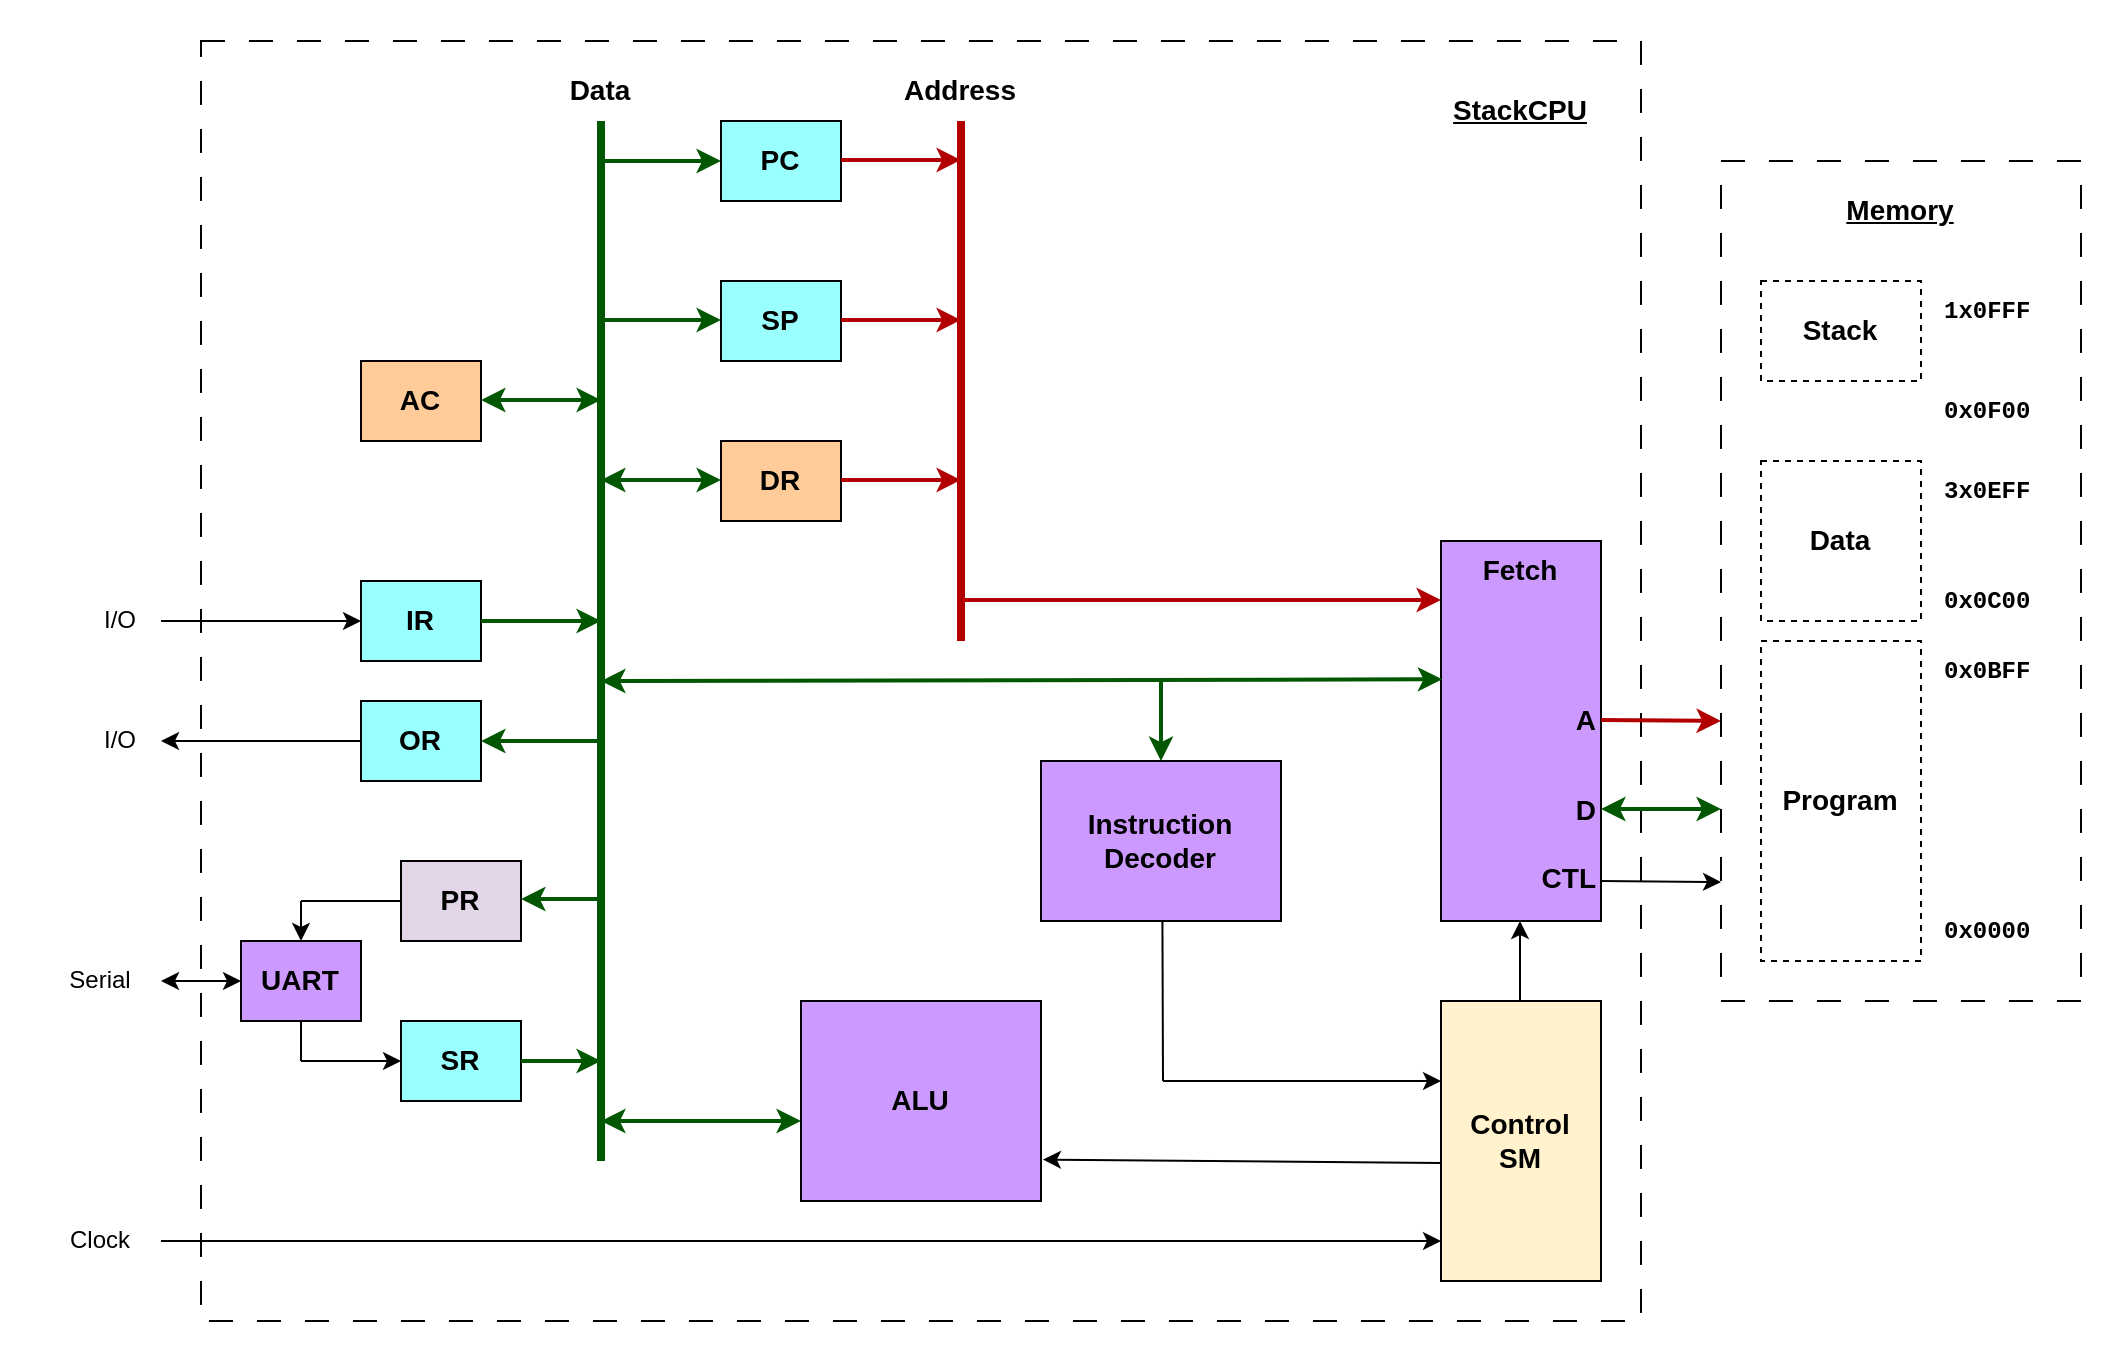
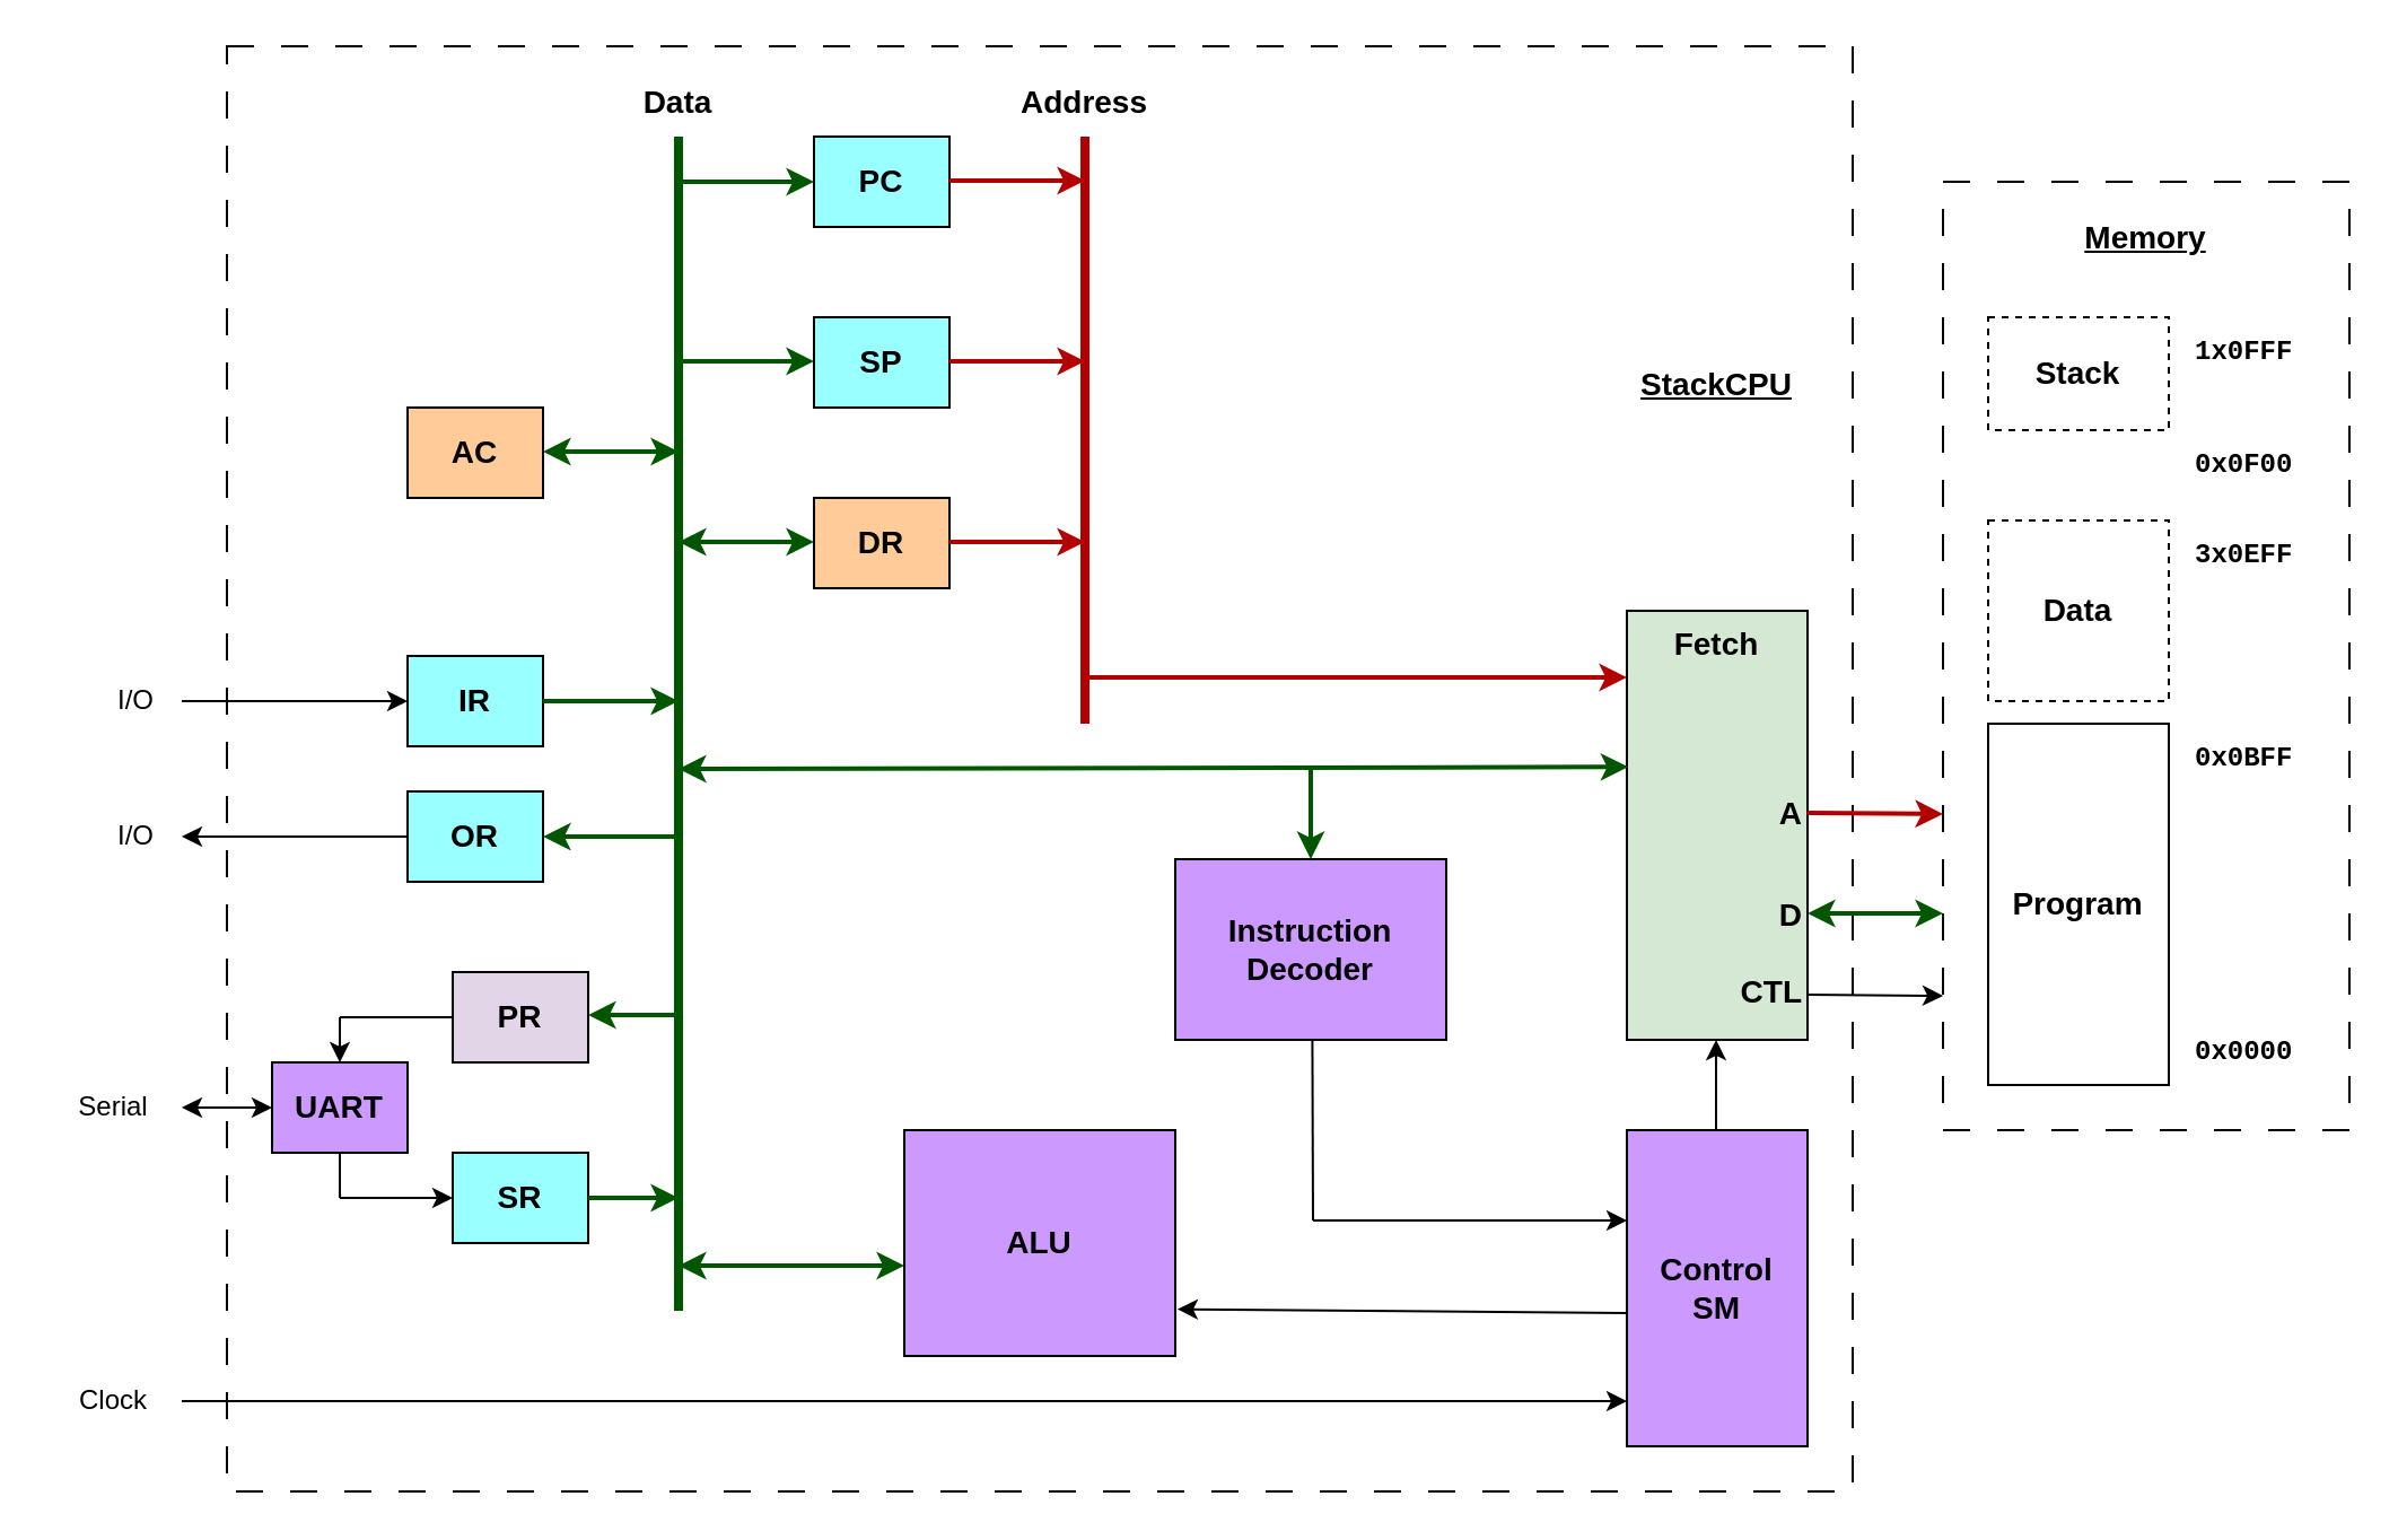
- <mxCell id="52" value="&lt;font&gt;&lt;b&gt;&lt;u&gt;StackCPU&lt;/u&gt;&lt;/b&gt;&lt;/font&gt;" style="text;html=1;align=center;verticalAlign=middle;whiteSpace=wrap;rounded=0;fontSize=14;" parent="1" vertex="1"><mxGeometry x="730" y="40" width="60" height="30" as="geometry" /></mxCell>
+ <mxCell id="52" value="&lt;font&gt;&lt;b&gt;&lt;u&gt;StackCPU&lt;/u&gt;&lt;/b&gt;&lt;/font&gt;" style="text;html=1;align=center;verticalAlign=middle;whiteSpace=wrap;rounded=0;fontSize=14;" parent="1" vertex="1"><mxGeometry x="730" y="155" width="60" height="30" as="geometry" /></mxCell>
- <mxCell id="10" value="&lt;b style=&quot;font-family: &amp;quot;Courier New&amp;quot;;&quot;&gt;0x0C00&lt;/b&gt;" style="text;html=1;align=left;verticalAlign=middle;whiteSpace=wrap;rounded=0;imageAlign=right;" parent="1" vertex="1"><mxGeometry x="970" y="285" width="60" height="30" as="geometry" /></mxCell>
- <mxCell id="22" value="&lt;font style=&quot;font-size: 14px;&quot;&gt;&lt;b&gt;Fetch&lt;/b&gt;&lt;/font&gt;" style="rounded=0;whiteSpace=wrap;html=1;verticalAlign=top;fillColor=#CC99FF;" parent="1" vertex="1"><mxGeometry x="720" y="270" width="80" height="190" as="geometry" /></mxCell>
+ <mxCell id="22" value="&lt;font style=&quot;font-size: 14px;&quot;&gt;&lt;b&gt;Fetch&lt;/b&gt;&lt;/font&gt;" style="rounded=0;whiteSpace=wrap;html=1;verticalAlign=top;fillColor=#d5e8d4;" parent="1" vertex="1"><mxGeometry x="720" y="270" width="80" height="190" as="geometry" /></mxCell>
- <mxCell id="7" value="&lt;font style=&quot;font-size: 14px;&quot;&gt;&lt;b&gt;Program&lt;/b&gt;&lt;/font&gt;" style="rounded=0;whiteSpace=wrap;html=1;dashed=1;" parent="1" vertex="1"><mxGeometry x="880" y="320" width="80" height="160" as="geometry" /></mxCell>
+ <mxCell id="7" value="&lt;font style=&quot;font-size: 14px;&quot;&gt;&lt;b&gt;Program&lt;/b&gt;&lt;/font&gt;" style="rounded=0;whiteSpace=wrap;html=1;dashed=0;" parent="1" vertex="1"><mxGeometry x="880" y="320" width="80" height="160" as="geometry" /></mxCell>
- <mxCell id="23" value="&lt;font style=&quot;font-size: 14px;&quot;&gt;&lt;b&gt;Control&lt;/b&gt;&lt;/font&gt;&lt;div&gt;&lt;font style=&quot;font-size: 14px;&quot;&gt;&lt;b&gt;SM&lt;/b&gt;&lt;/font&gt;&lt;/div&gt;" style="rounded=0;whiteSpace=wrap;html=1;fillColor=#fff2cc;" parent="1" vertex="1"><mxGeometry x="720" y="500" width="80" height="140" as="geometry" /></mxCell>
+ <mxCell id="23" value="&lt;font style=&quot;font-size: 14px;&quot;&gt;&lt;b&gt;Control&lt;/b&gt;&lt;/font&gt;&lt;div&gt;&lt;font style=&quot;font-size: 14px;&quot;&gt;&lt;b&gt;SM&lt;/b&gt;&lt;/font&gt;&lt;/div&gt;" style="rounded=0;whiteSpace=wrap;html=1;fillColor=#CC99FF;" parent="1" vertex="1"><mxGeometry x="720" y="500" width="80" height="140" as="geometry" /></mxCell>
